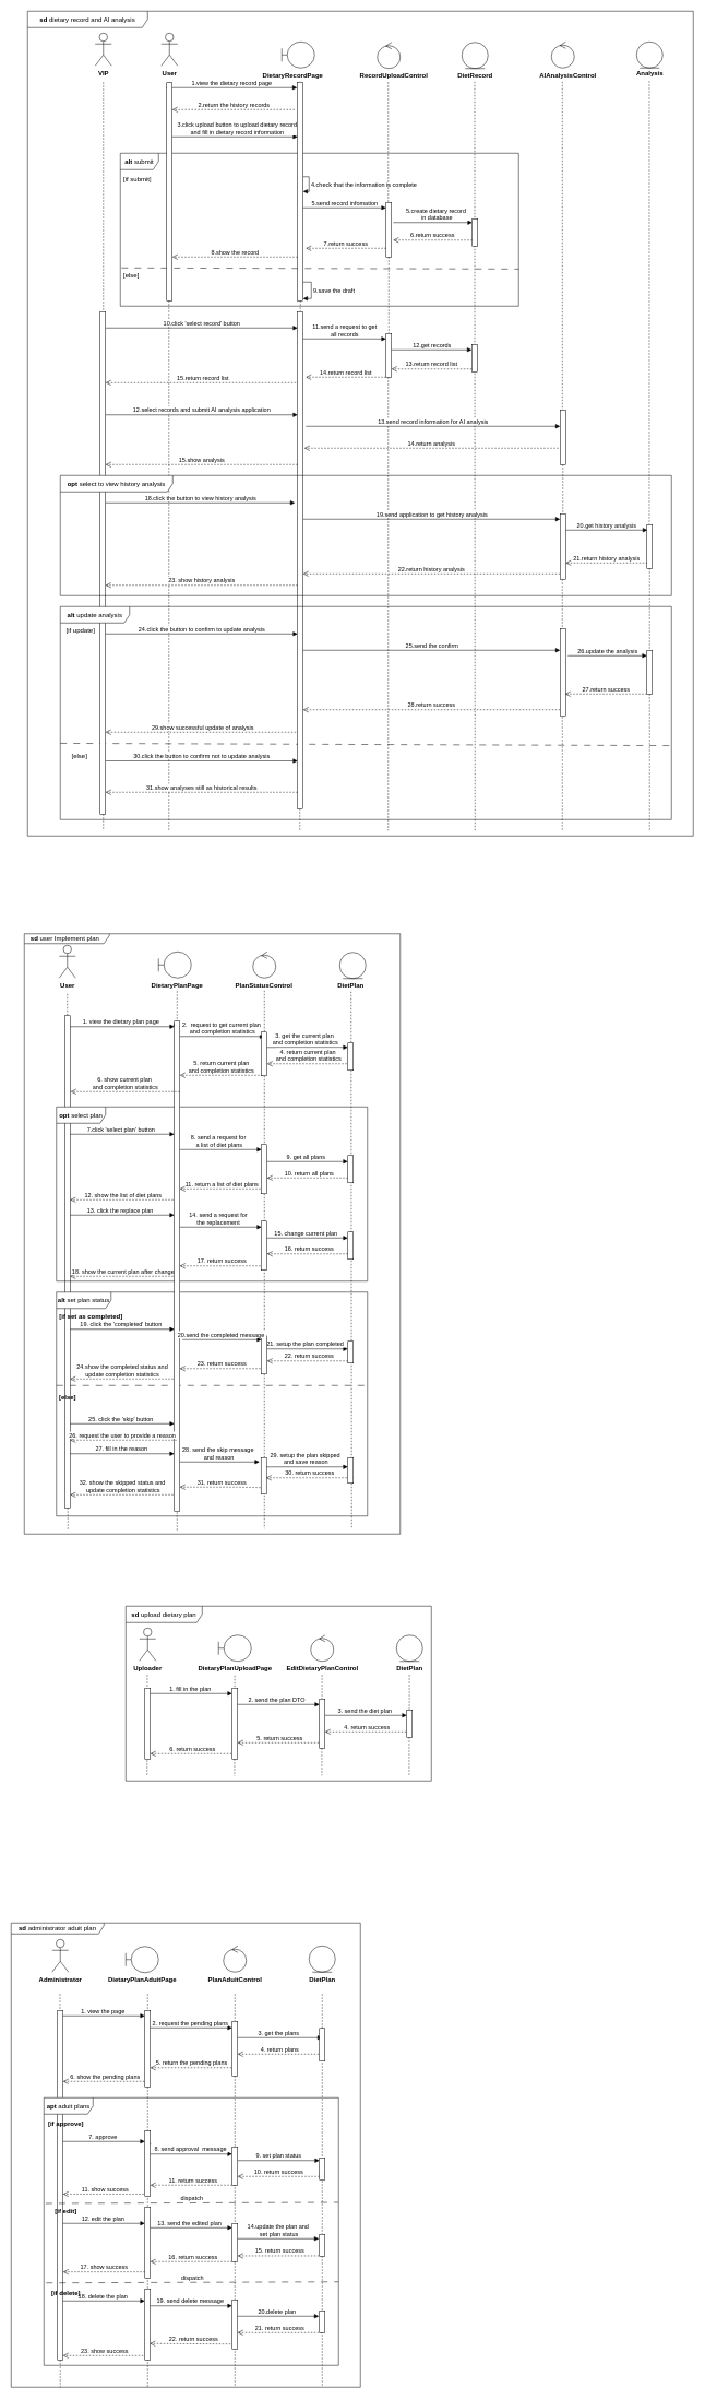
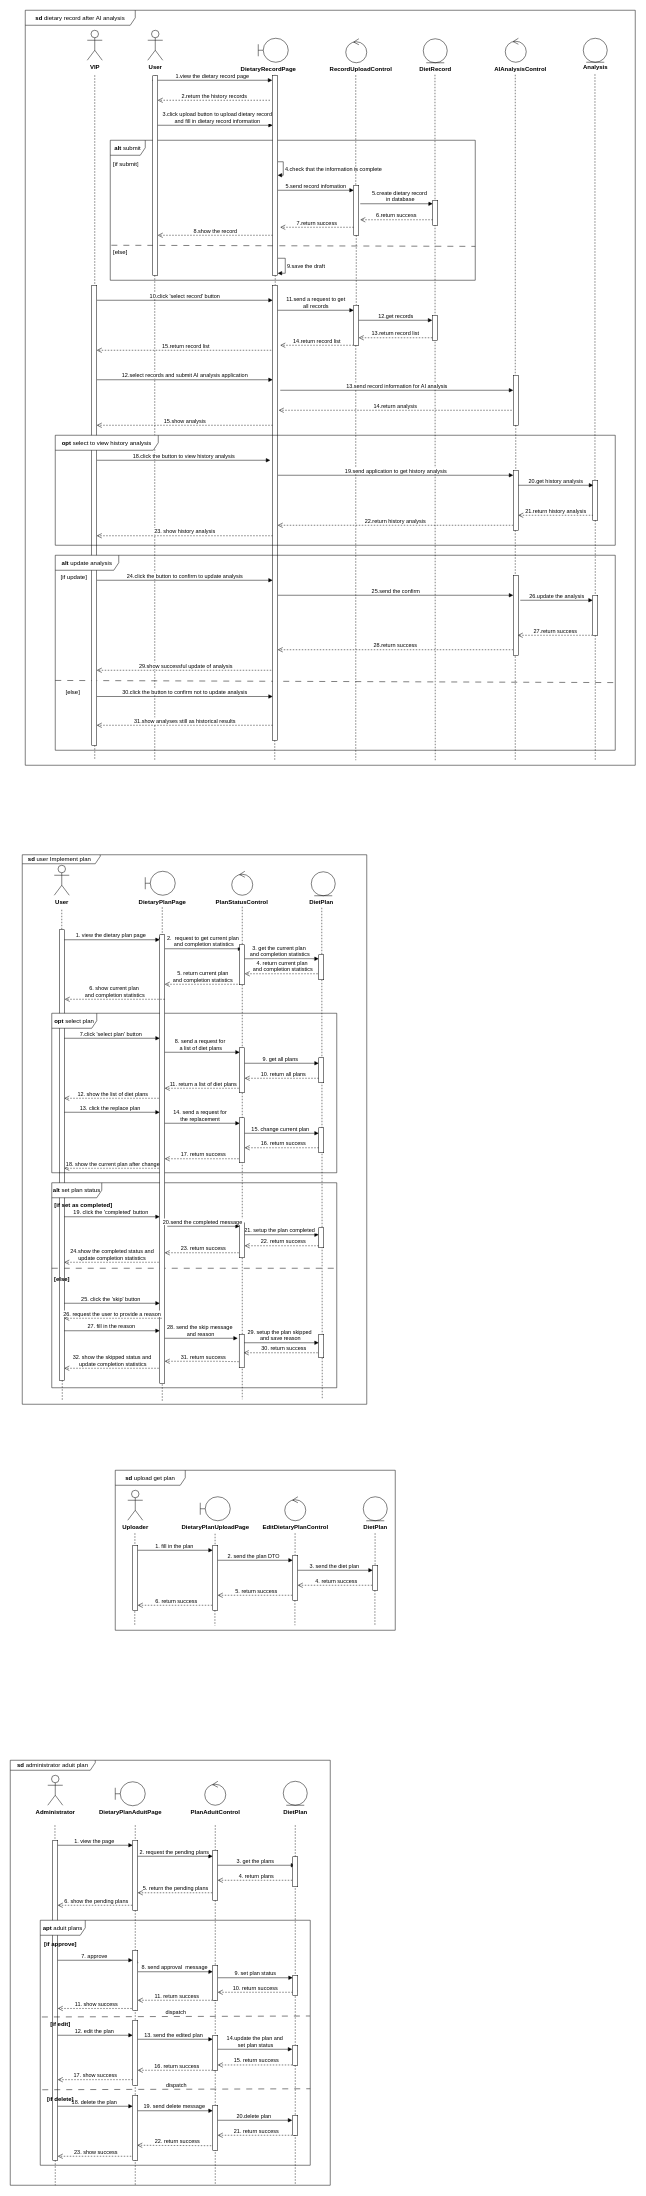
- <mxCell id="87" value="&lt;b&gt;sd &lt;/b&gt;dietary record and AI analysis" style="shape=umlFrame;whiteSpace=wrap;html=1;pointerEvents=0;width=220;height=30;" parent="1" vertex="1"><mxGeometry x="50" y="20" width="1220" height="1510" as="geometry" /></mxCell>
+ <mxCell id="87" value="&lt;b&gt;sd &lt;/b&gt;dietary record after AI analysis" style="shape=umlFrame;whiteSpace=wrap;html=1;pointerEvents=0;width=220;height=30;" parent="1" vertex="1"><mxGeometry x="50" y="20" width="1220" height="1510" as="geometry" /></mxCell>
- <mxCell id="120" value="&lt;b&gt;sd &lt;/b&gt;upload dietary plan" style="shape=umlFrame;whiteSpace=wrap;html=1;pointerEvents=0;width=140;height=30;" vertex="1" parent="1"><mxGeometry x="230" y="2940" width="560" height="320" as="geometry" /></mxCell>
+ <mxCell id="120" value="&lt;b&gt;sd &lt;/b&gt;upload get plan" style="shape=umlFrame;whiteSpace=wrap;html=1;pointerEvents=0;width=140;height=30;" vertex="1" parent="1"><mxGeometry x="230" y="2940" width="560" height="320" as="geometry" /></mxCell>
